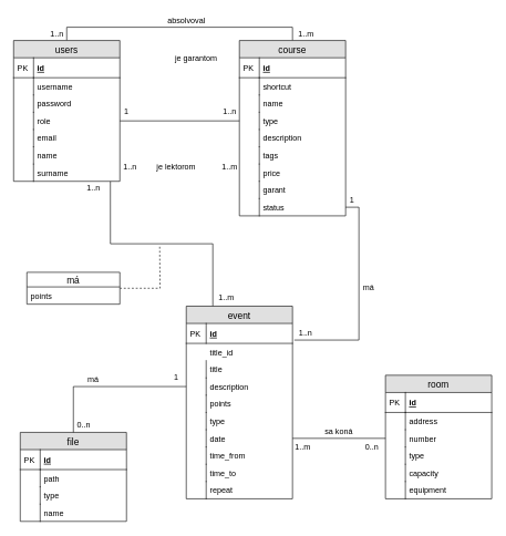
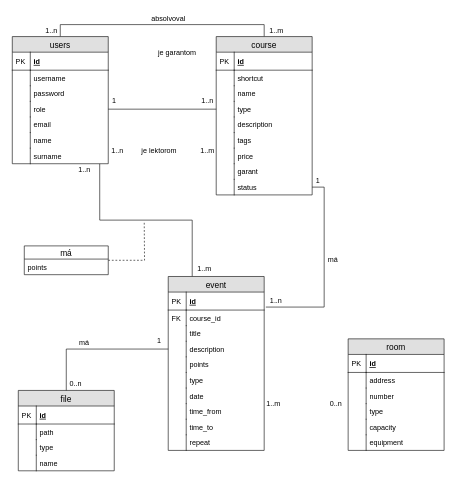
+ <mxCell id="45" value="FK" style="shape=partialRectangle;top=0;left=0;bottom=0;fillColor=none;align=left;verticalAlign=top;spacingLeft=4;spacingRight=4;overflow=hidden;rotatable=0;points=[];portConstraint=eastwest;part=1;fontSize=12;" vertex="1" connectable="0" parent="44"><mxGeometry width="30" height="26" as="geometry" /></mxCell>
- <mxCell id="44" value="title_id" style="shape=partialRectangle;top=0;left=0;right=0;bottom=0;align=left;verticalAlign=top;fillColor=none;spacingLeft=34;spacingRight=4;overflow=hidden;rotatable=0;points=[[0,0.5],[1,0.5]];portConstraint=eastwest;dropTarget=0;fontSize=12;" vertex="1" parent="41"><mxGeometry y="56" width="160" height="26" as="geometry" /></mxCell>
+ <mxCell id="44" value="course_id" style="shape=partialRectangle;top=0;left=0;right=0;bottom=0;align=left;verticalAlign=top;fillColor=none;spacingLeft=34;spacingRight=4;overflow=hidden;rotatable=0;points=[[0,0.5],[1,0.5]];portConstraint=eastwest;dropTarget=0;fontSize=12;" vertex="1" parent="41"><mxGeometry y="56" width="160" height="26" as="geometry" /></mxCell>
- <mxCell id="94" value="sa koná" style="text;html=1;strokeColor=none;fillColor=none;align=center;verticalAlign=middle;whiteSpace=wrap;rounded=0;" vertex="1" parent="1"><mxGeometry x="455" y="639" width="110" height="20" as="geometry" /></mxCell>
- <mxCell id="108" style="edgeStyle=orthogonalEdgeStyle;rounded=0;orthogonalLoop=1;jettySize=auto;html=1;startArrow=none;startFill=0;endArrow=none;endFill=0;" edge="1" parent="1" source="23" target="54"><mxGeometry relative="1" as="geometry" /></mxCell>
